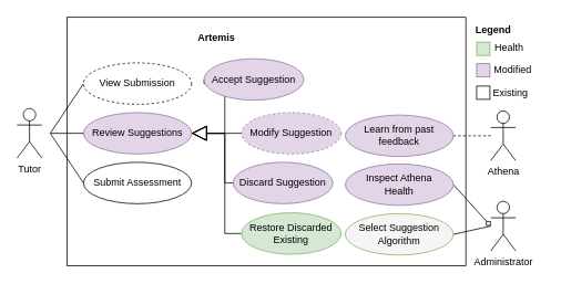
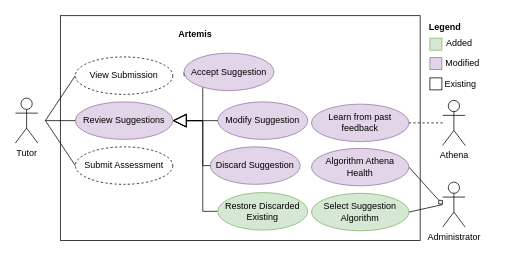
- <mxCell id="27" value="Health" style="text;html=1;strokeColor=none;fillColor=none;align=left;verticalAlign=middle;whiteSpace=wrap;rounded=0;fontStyle=0" parent="22" vertex="1"><mxGeometry x="23" y="22" width="60" height="30" as="geometry" /></mxCell>
+ <mxCell id="27" value="Added" style="text;html=1;strokeColor=none;fillColor=none;align=left;verticalAlign=middle;whiteSpace=wrap;rounded=0;fontStyle=0" parent="22" vertex="1"><mxGeometry x="23" y="22" width="60" height="30" as="geometry" /></mxCell>
- <mxCell id="16" value="Modify Suggestion" style="ellipse;whiteSpace=wrap;html=1;fillColor=#e1d5e7;strokeColor=#9673a6;dashed=1;" parent="1" vertex="1"><mxGeometry x="290" y="135" width="120" height="50" as="geometry" /></mxCell>
+ <mxCell id="16" value="Modify Suggestion" style="ellipse;whiteSpace=wrap;html=1;fillColor=#e1d5e7;strokeColor=#9673a6;" parent="1" vertex="1"><mxGeometry x="290" y="135" width="120" height="50" as="geometry" /></mxCell>
- <mxCell id="8" value="Submit Assessment" style="ellipse;whiteSpace=wrap;html=1;" parent="1" vertex="1"><mxGeometry x="100" y="195" width="130" height="50" as="geometry" /></mxCell>
+ <mxCell id="8" value="Submit Assessment" style="ellipse;whiteSpace=wrap;html=1;dashed=1;" parent="1" vertex="1"><mxGeometry x="100" y="195" width="130" height="50" as="geometry" /></mxCell>
- <mxCell id="32" value="Inspect Athena&lt;br&gt;Health" style="ellipse;whiteSpace=wrap;html=1;fillColor=#e1d5e7;strokeColor=#9673a6;" parent="1" vertex="1"><mxGeometry x="415" y="197" width="130" height="50" as="geometry" /></mxCell>
+ <mxCell id="32" value="Algorithm Athena&lt;br&gt;Health" style="ellipse;whiteSpace=wrap;html=1;fillColor=#e1d5e7;strokeColor=#9673a6;" parent="1" vertex="1"><mxGeometry x="415" y="197" width="130" height="50" as="geometry" /></mxCell>
- <mxCell id="34" value="Select Suggestion Algorithm" style="ellipse;whiteSpace=wrap;html=1;fillColor=#f5f5f5;strokeColor=#82b366;" parent="1" vertex="1"><mxGeometry x="415" y="257" width="130" height="50" as="geometry" /></mxCell>
+ <mxCell id="34" value="Select Suggestion Algorithm" style="ellipse;whiteSpace=wrap;html=1;fillColor=#d5e8d4;strokeColor=#82b366;" parent="1" vertex="1"><mxGeometry x="415" y="257" width="130" height="50" as="geometry" /></mxCell>
